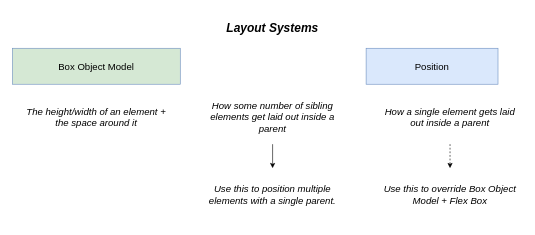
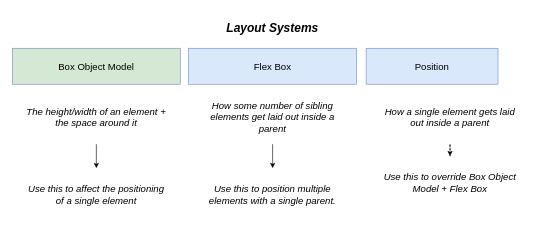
+ <mxCell id="3" value="Flex Box" style="rounded=0;whiteSpace=wrap;html=1;fontSize=16;fillColor=#dae8fc;strokeColor=#6c8ebf;" parent="1" vertex="1"><mxGeometry x="314" y="80" width="280" height="60" as="geometry" /></mxCell>
+ <mxCell id="6" value="" style="edgeStyle=orthogonalEdgeStyle;rounded=0;orthogonalLoop=1;jettySize=auto;html=1;fontSize=16;" parent="1" source="7" target="8" edge="1"><mxGeometry relative="1" as="geometry" /></mxCell>
+ <mxCell id="8" value="&lt;font style=&quot;font-size: 16px&quot;&gt;&lt;i&gt;Use this to affect the positioning of a single element&lt;/i&gt;&lt;/font&gt;" style="text;html=1;strokeColor=none;fillColor=none;align=center;verticalAlign=middle;whiteSpace=wrap;rounded=0;" parent="1" vertex="1"><mxGeometry y="280" width="240" height="90" as="geometry" x="40" /></mxCell>
- <mxCell id="14" value="&lt;font style=&quot;font-size: 16px&quot;&gt;&lt;i&gt;Use this to override Box Object Model + Flex Box&lt;/i&gt;&lt;/font&gt;" style="text;html=1;strokeColor=none;fillColor=none;align=center;verticalAlign=middle;whiteSpace=wrap;rounded=0;" parent="1" vertex="1"><mxGeometry x="630" y="280" width="240" height="90" as="geometry" /></mxCell>
+ <mxCell id="14" value="&lt;font style=&quot;font-size: 16px&quot;&gt;&lt;i&gt;Use this to override Box Object Model + Flex Box&lt;/i&gt;&lt;/font&gt;" style="text;html=1;strokeColor=none;fillColor=none;align=center;verticalAlign=middle;whiteSpace=wrap;rounded=0;" parent="1" vertex="1"><mxGeometry x="630" y="260" width="240" height="90" as="geometry" /></mxCell>
